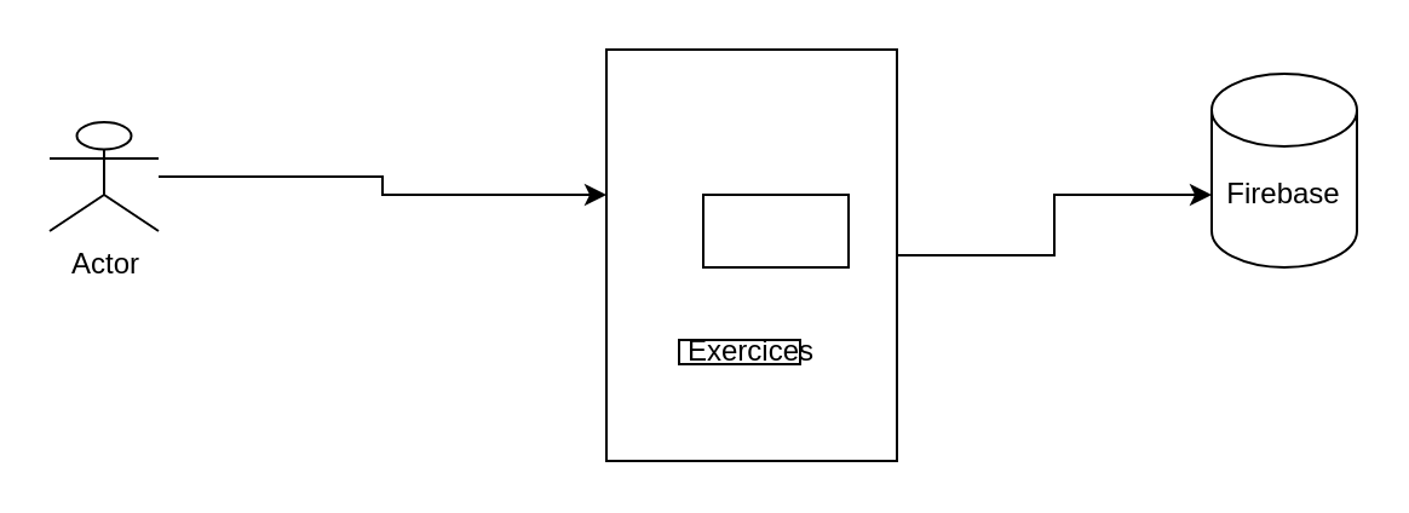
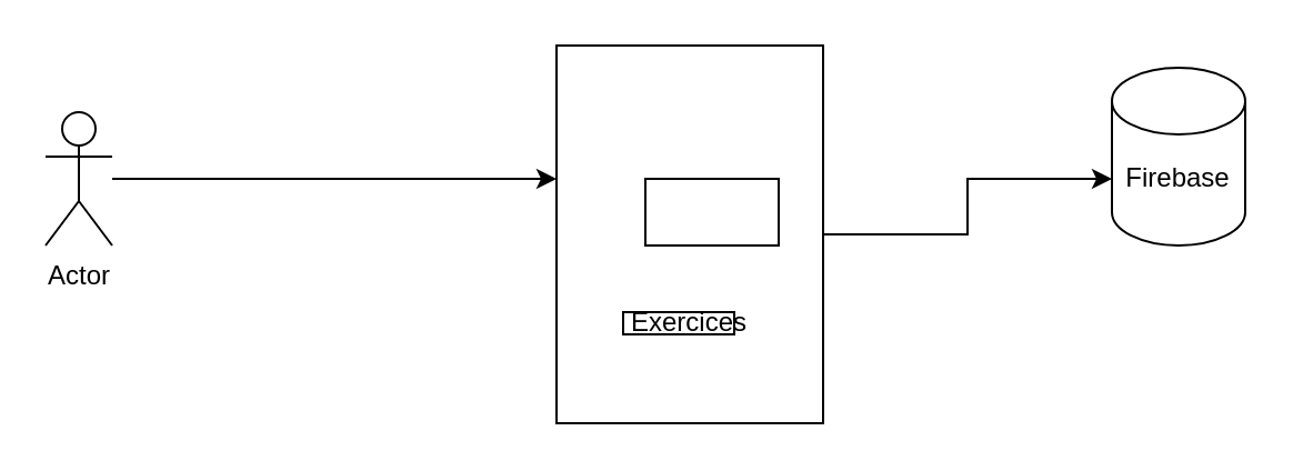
- <mxCell id="3" value="Actor" style="shape=umlActor;verticalLabelPosition=bottom;verticalAlign=top;html=1;outlineConnect=0;" vertex="1" parent="1"><mxGeometry x="20" y="50" width="45" height="45" as="geometry" /></mxCell>
+ <mxCell id="3" value="Actor" style="shape=umlActor;verticalLabelPosition=bottom;verticalAlign=top;html=1;outlineConnect=0;" vertex="1" parent="1"><mxGeometry x="20" y="50" width="30" height="60" as="geometry" /></mxCell>
